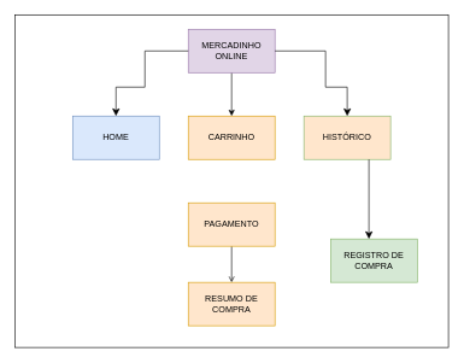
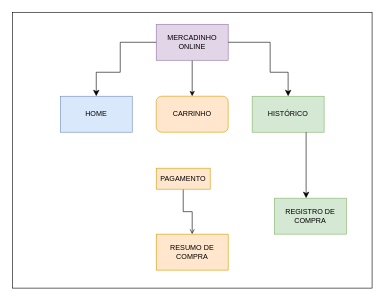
- <mxCell id="6" value="CARRINHO" style="rounded=0;whiteSpace=wrap;html=1;fillColor=#ffe6cc;strokeColor=#d79b00;" vertex="1" parent="1"><mxGeometry x="260" y="160" width="120" height="60" as="geometry" /></mxCell>
+ <mxCell id="6" value="CARRINHO" style="whiteSpace=wrap;html=1;fillColor=#ffe6cc;strokeColor=#d79b00;rounded=1;" vertex="1" parent="1"><mxGeometry x="260" y="160" width="120" height="60" as="geometry" /></mxCell>
- <mxCell id="7" value="HISTÓRICO" style="rounded=0;whiteSpace=wrap;html=1;fillColor=#ffe6cc;strokeColor=#82b366;" vertex="1" parent="1"><mxGeometry x="420" y="160" width="120" height="60" as="geometry" /></mxCell>
+ <mxCell id="7" value="HISTÓRICO" style="rounded=0;whiteSpace=wrap;html=1;fillColor=#d5e8d4;strokeColor=#82b366;" vertex="1" parent="1"><mxGeometry x="420" y="160" width="120" height="60" as="geometry" /></mxCell>
- <mxCell id="9" value="PAGAMENTO" style="rounded=0;whiteSpace=wrap;html=1;fillColor=#ffe6cc;strokeColor=#d79b00;" vertex="1" parent="1"><mxGeometry x="260" y="280" width="120" height="60" as="geometry" /></mxCell>
+ <mxCell id="9" value="PAGAMENTO" style="rounded=0;whiteSpace=wrap;html=1;fillColor=#ffe6cc;strokeColor=#d79b00;" vertex="1" parent="1"><mxGeometry x="260" y="280" width="90" height="35" as="geometry" /></mxCell>
